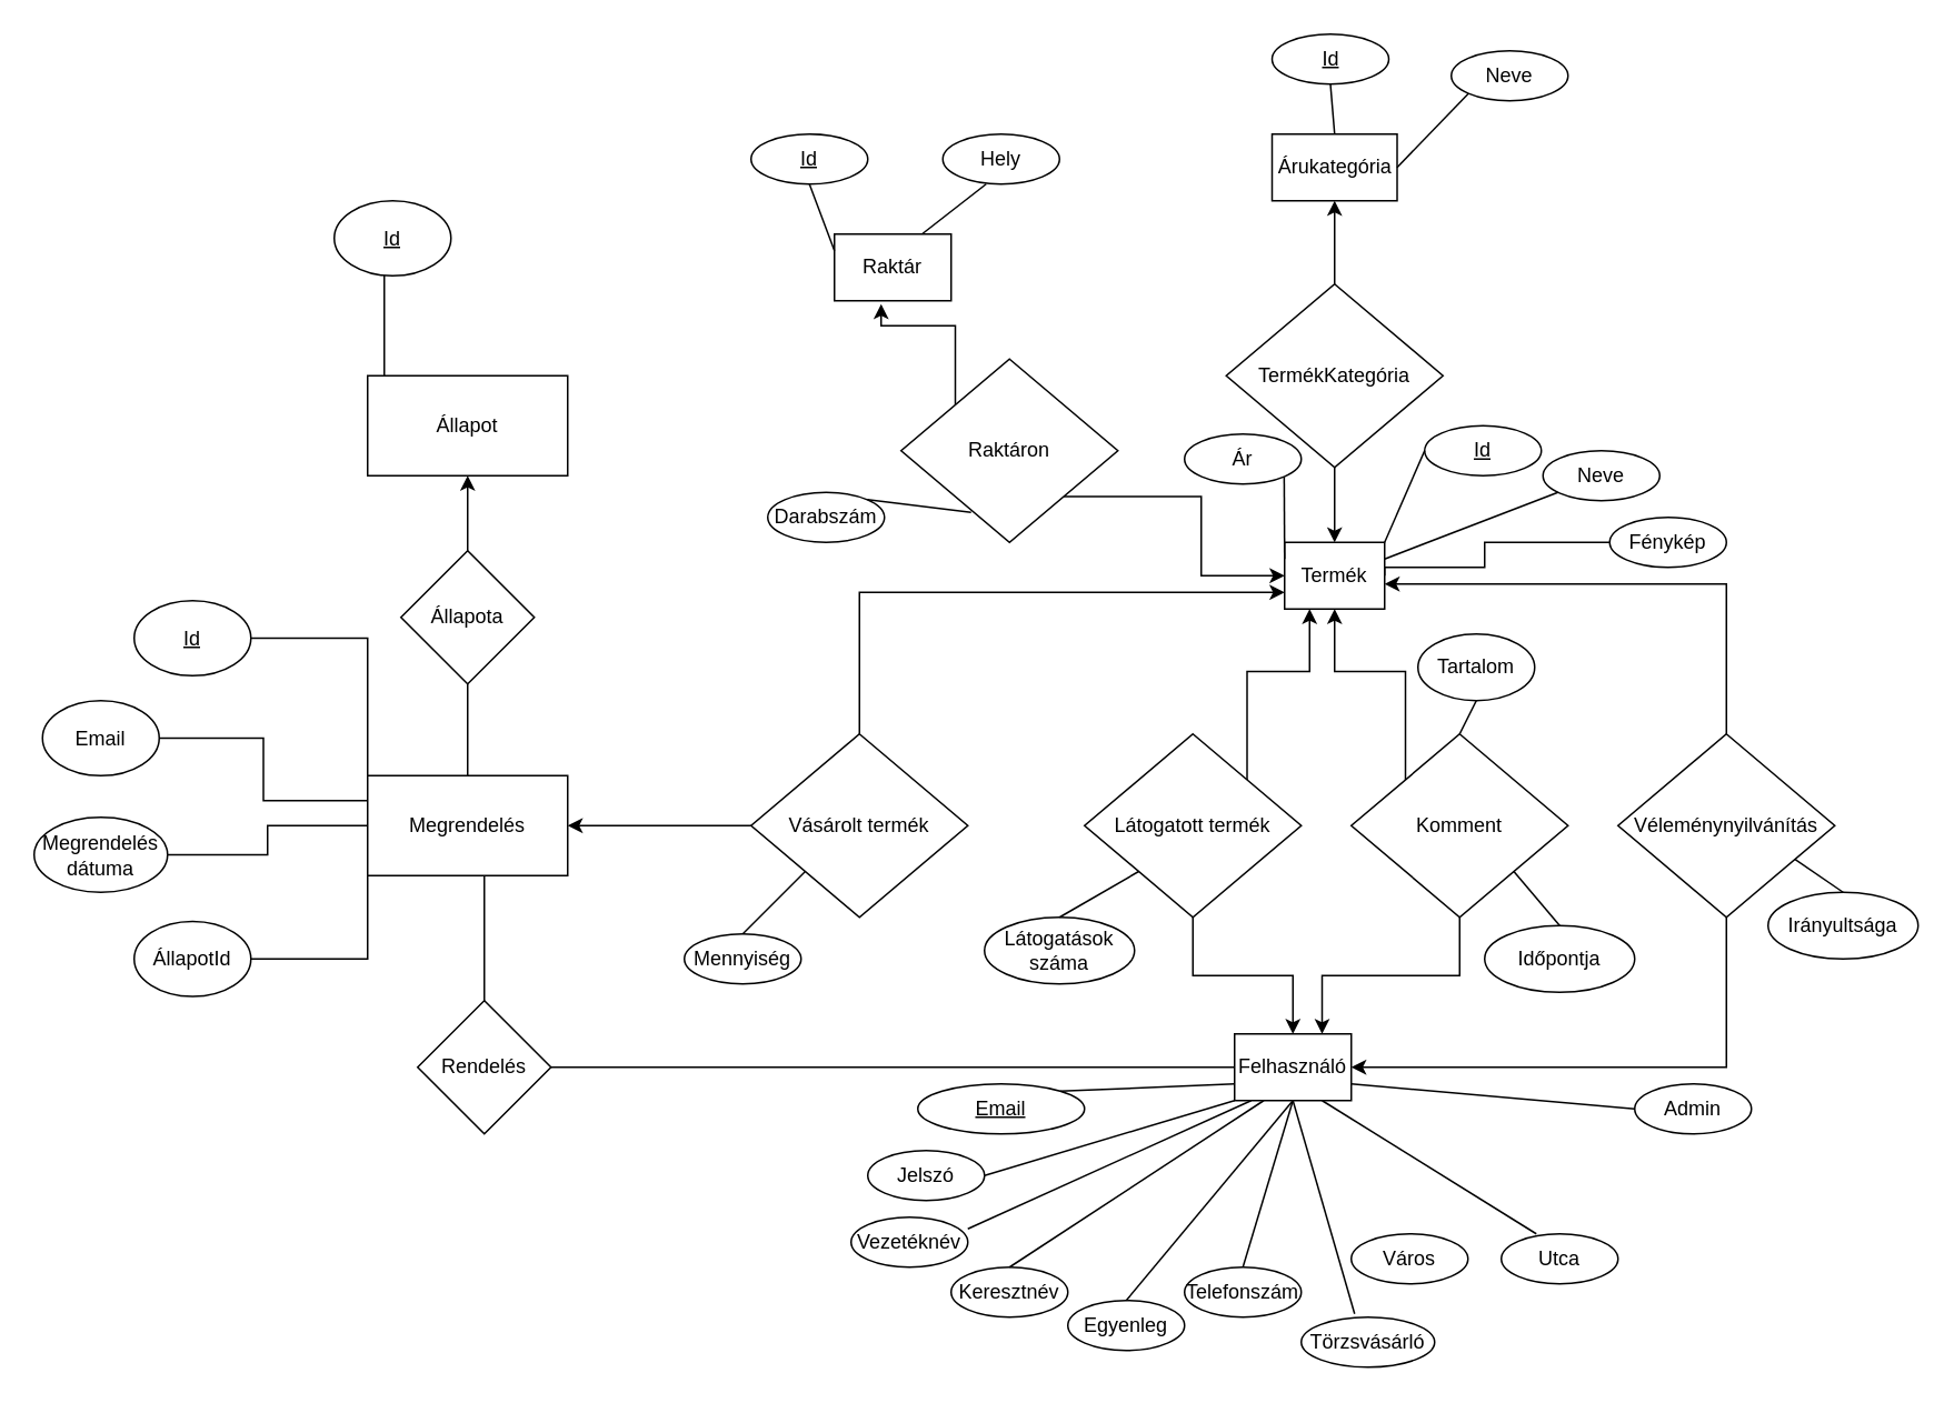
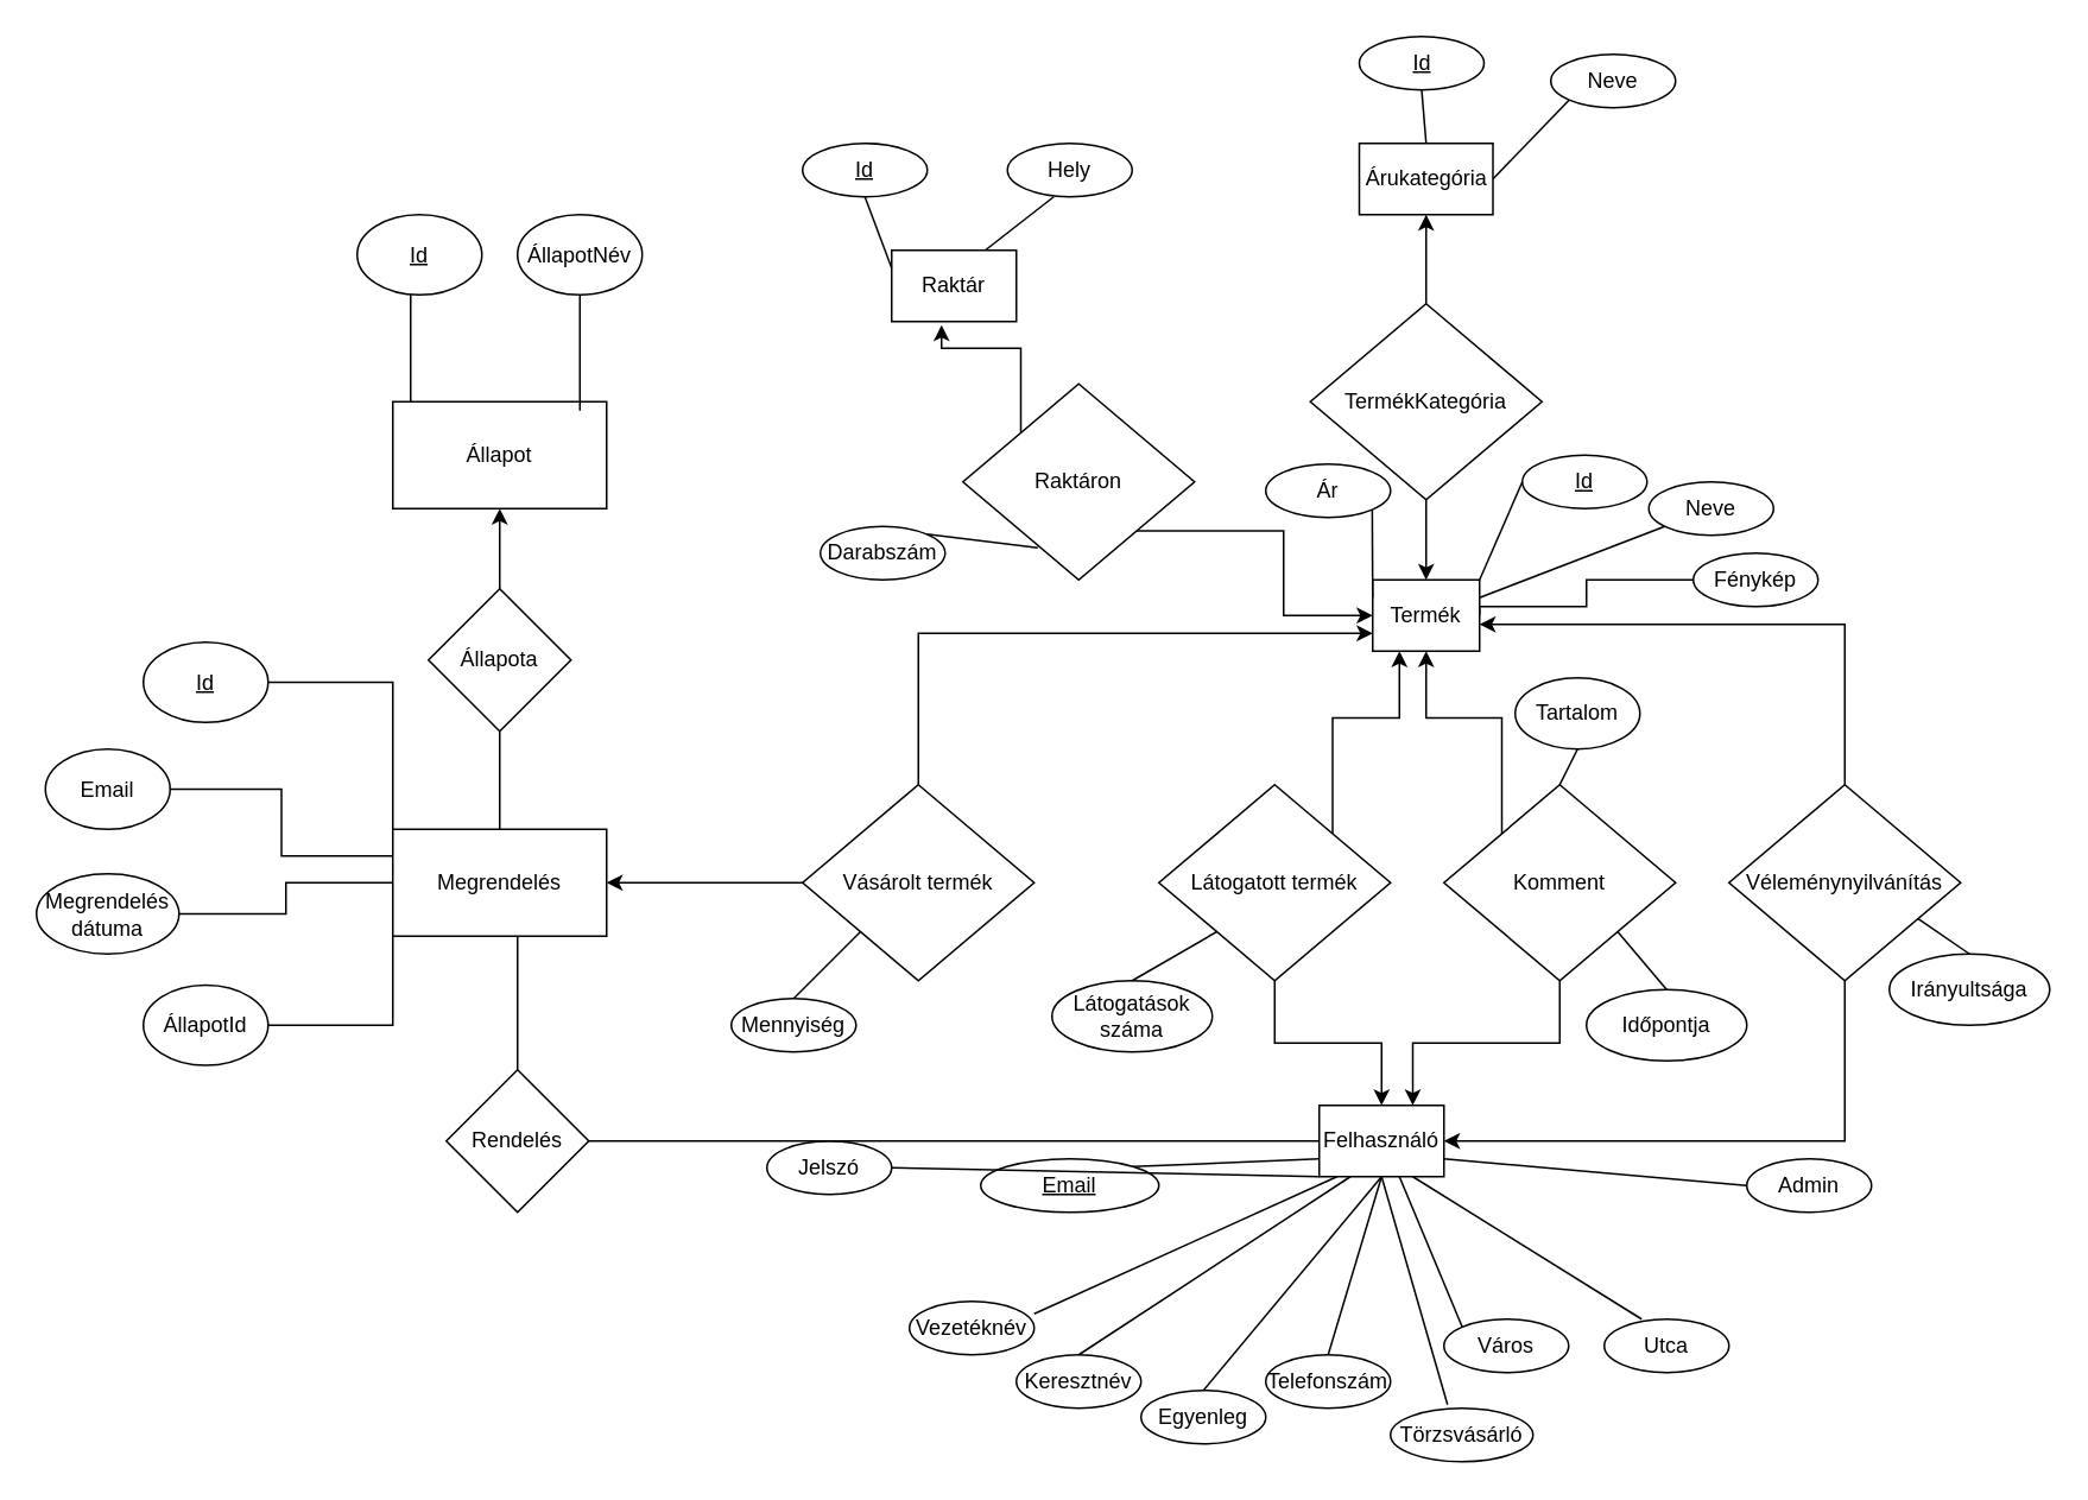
+ <mxCell id="81" value="ÁllapotNév" style="ellipse;whiteSpace=wrap;html=1;strokeColor=#000000;" parent="1" vertex="1"><mxGeometry x="290" y="120" width="70" height="45" as="geometry" /></mxCell>
+ <mxCell id="80" style="edgeStyle=orthogonalEdgeStyle;rounded=0;orthogonalLoop=1;jettySize=auto;html=1;entryX=0.875;entryY=0.083;entryDx=0;entryDy=0;entryPerimeter=0;startArrow=none;startFill=0;endArrow=none;endFill=0;" parent="1" source="81" target="75" edge="1"><mxGeometry relative="1" as="geometry" /></mxCell>
- <mxCell id="91" value="Fénykép" style="ellipse;whiteSpace=wrap;html=1;" parent="1" vertex="1"><mxGeometry x="965" y="310" width="70" height="30" as="geometry" /></mxCell>
+ <mxCell id="91" value="Fénykép" style="ellipse;whiteSpace=wrap;html=1;" parent="1" vertex="1"><mxGeometry x="950" y="310" width="70" height="30" as="geometry" /></mxCell>
+ <mxCell id="61" value="" style="endArrow=none;html=1;exitX=0.643;exitY=1;exitDx=0;exitDy=0;entryX=0;entryY=0;entryDx=0;entryDy=0;exitPerimeter=0;" parent="1" source="3" target="38" edge="1"><mxGeometry width="50" height="50" relative="1" as="geometry"><mxPoint x="785" y="670" as="sourcePoint" /><mxPoint x="770.02" y="760.99" as="targetPoint" /></mxGeometry></mxCell>
- <mxCell id="58" value="Jelszó" style="ellipse;whiteSpace=wrap;html=1;" parent="1" vertex="1"><mxGeometry x="520" y="690" width="70" height="30" as="geometry" /></mxCell>
+ <mxCell id="58" value="Jelszó" style="ellipse;whiteSpace=wrap;html=1;" parent="1" vertex="1"><mxGeometry x="430" y="640" width="70" height="30" as="geometry" /></mxCell>
